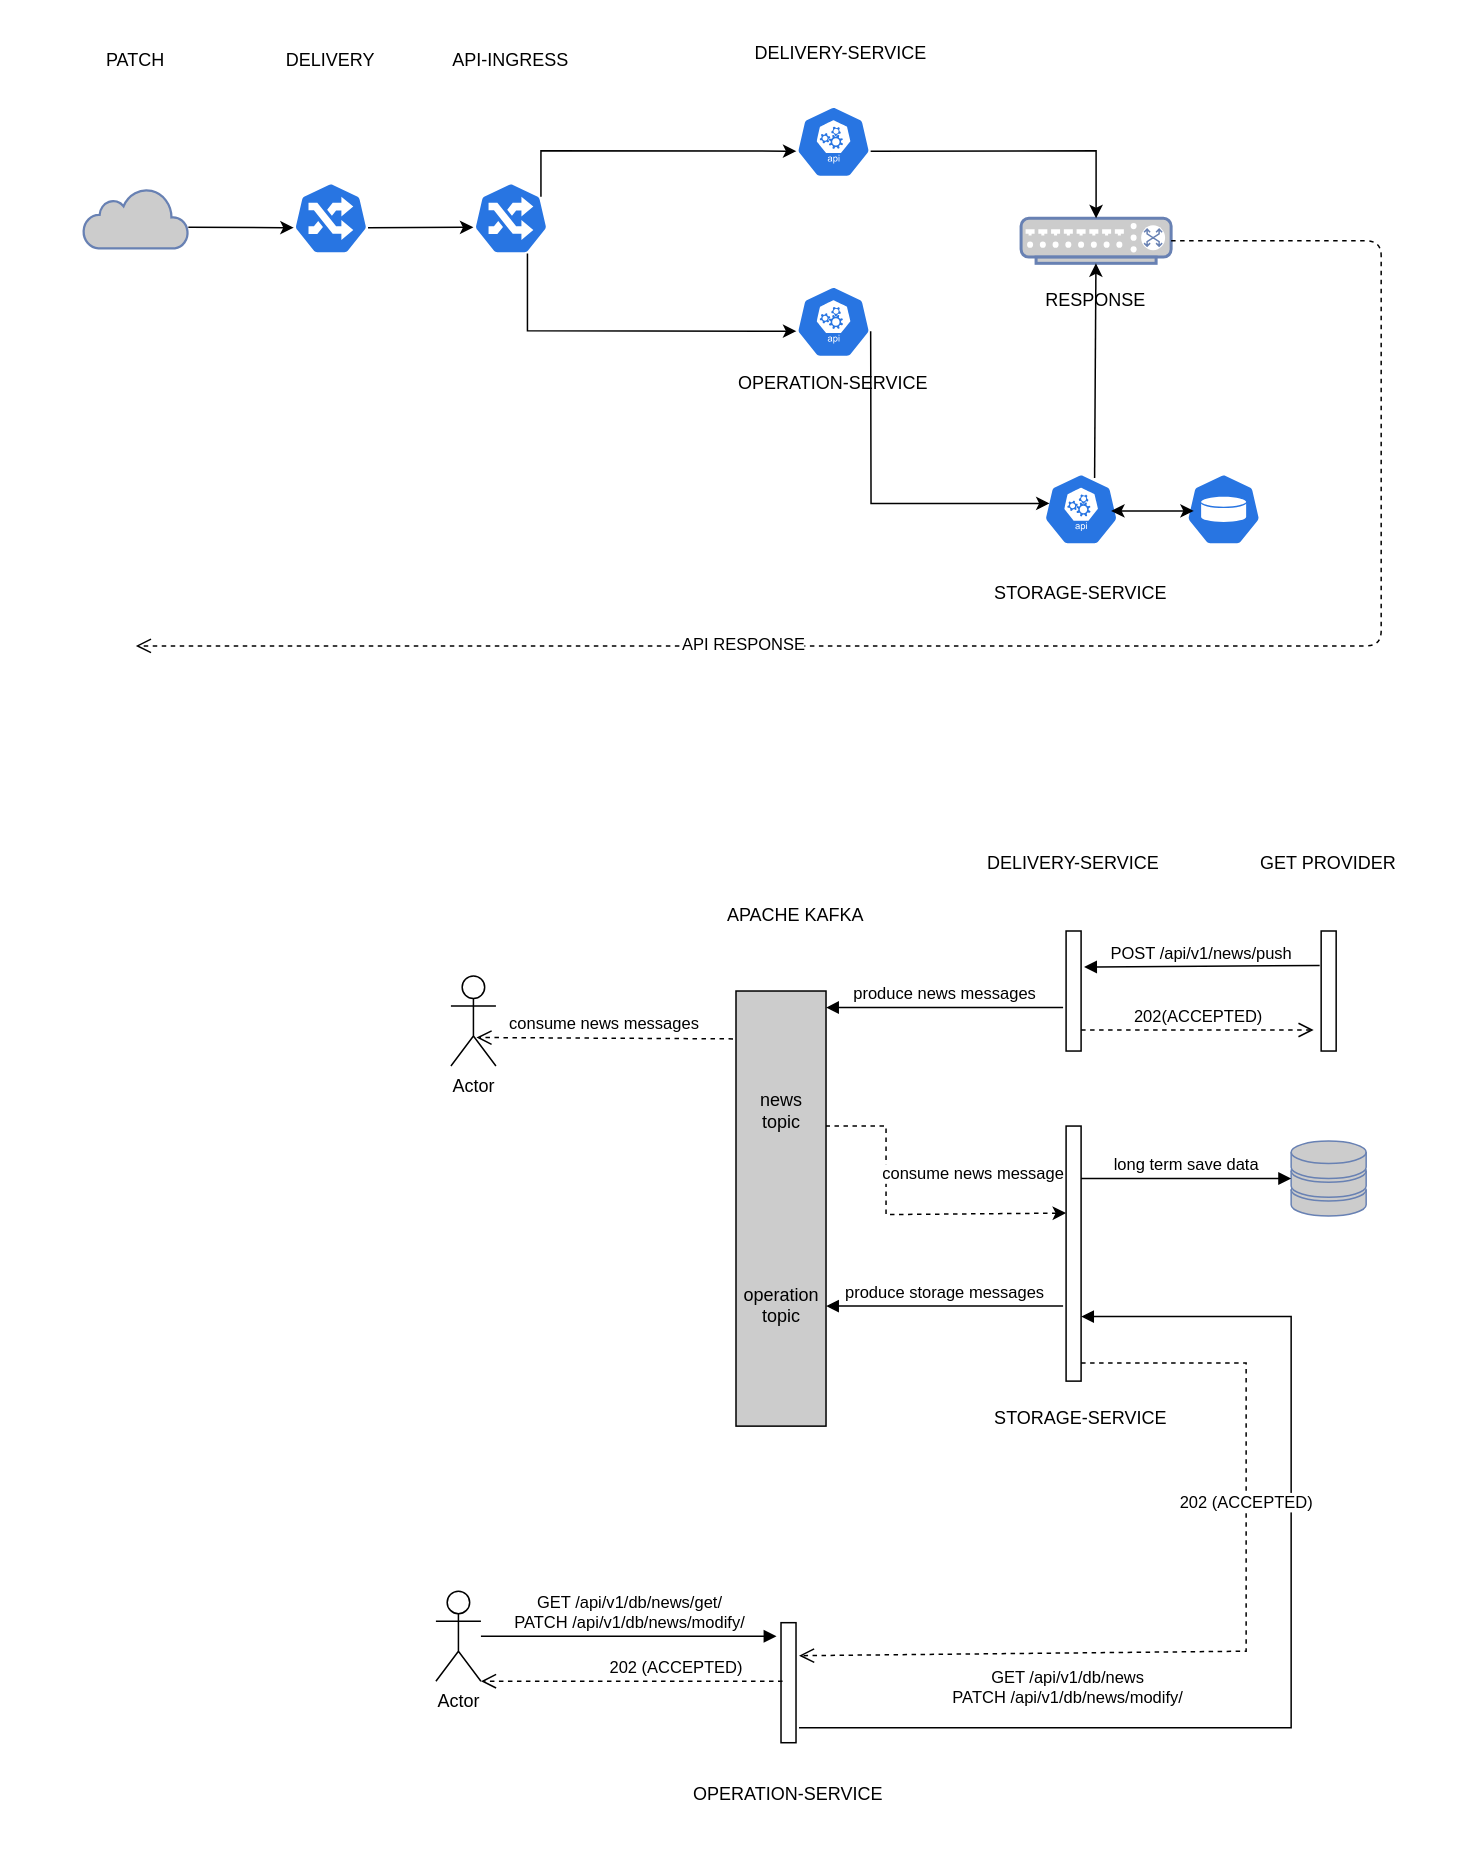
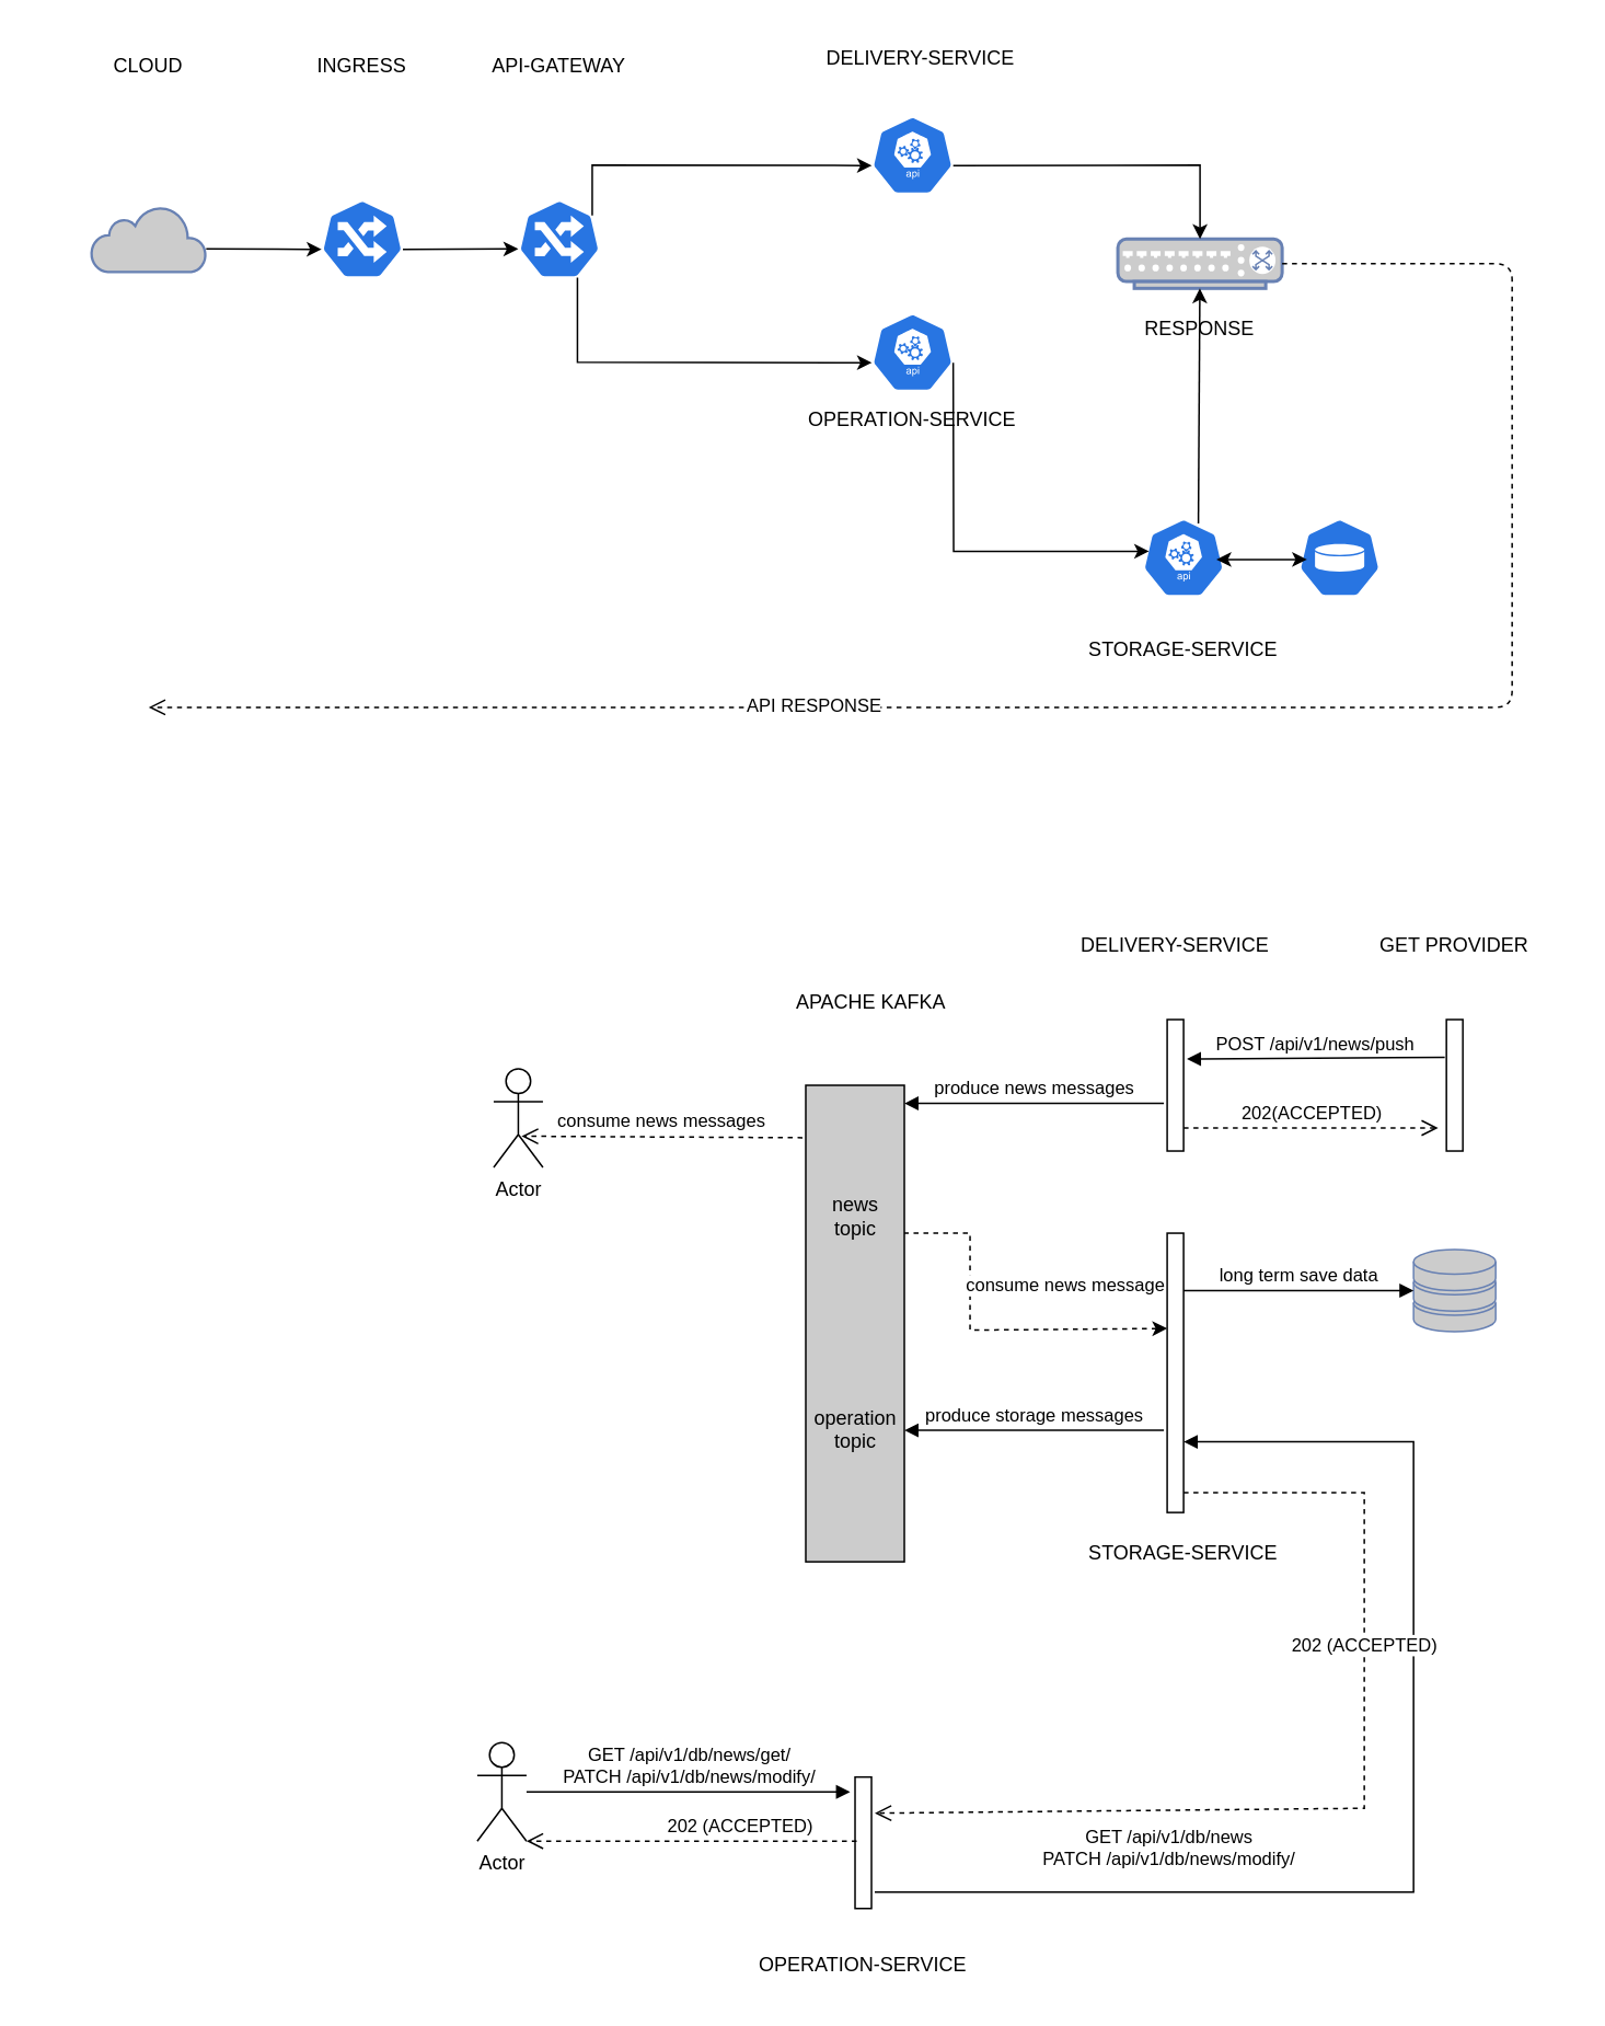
- <mxCell id="38" value="PATCH" style="text;html=1;strokeColor=none;fillColor=none;align=center;verticalAlign=middle;whiteSpace=wrap;rounded=0;" vertex="1" parent="1"><mxGeometry x="20" y="25" width="140" height="30" as="geometry" /></mxCell>
+ <mxCell id="38" value="CLOUD" style="text;html=1;strokeColor=none;fillColor=none;align=center;verticalAlign=middle;whiteSpace=wrap;rounded=0;" vertex="1" parent="1"><mxGeometry x="20" y="25" width="140" height="30" as="geometry" /></mxCell>
- <mxCell id="37" value="DELIVERY" style="text;html=1;strokeColor=none;fillColor=none;align=center;verticalAlign=middle;whiteSpace=wrap;rounded=0;" vertex="1" parent="1"><mxGeometry x="150" y="25" width="140" height="30" as="geometry" /></mxCell>
+ <mxCell id="37" value="INGRESS" style="text;html=1;strokeColor=none;fillColor=none;align=center;verticalAlign=middle;whiteSpace=wrap;rounded=0;" vertex="1" parent="1"><mxGeometry x="150" y="25" width="140" height="30" as="geometry" /></mxCell>
- <mxCell id="36" value="API-INGRESS" style="text;html=1;strokeColor=none;fillColor=none;align=center;verticalAlign=middle;whiteSpace=wrap;rounded=0;" vertex="1" parent="1"><mxGeometry x="270" y="25" width="140" height="30" as="geometry" /></mxCell>
+ <mxCell id="36" value="API-GATEWAY" style="text;html=1;strokeColor=none;fillColor=none;align=center;verticalAlign=middle;whiteSpace=wrap;rounded=0;" vertex="1" parent="1"><mxGeometry x="270" y="25" width="140" height="30" as="geometry" /></mxCell>
